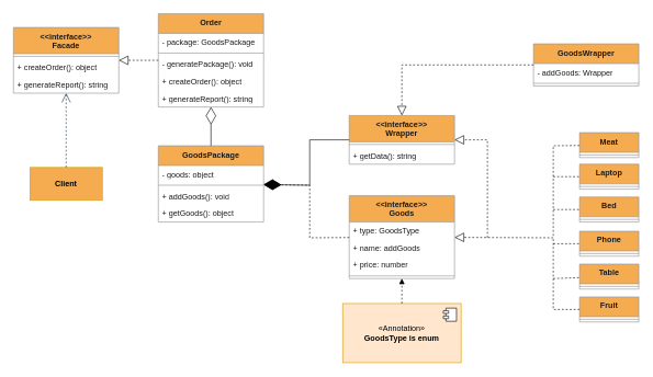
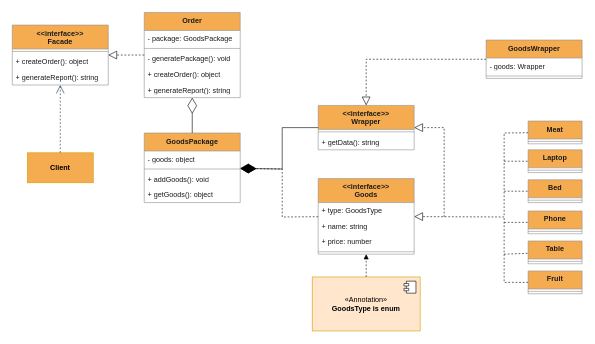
- <mxCell id="31" value="- addGoods: Wrapper" style="text;strokeColor=none;fillColor=none;align=left;verticalAlign=top;spacingLeft=4;spacingRight=4;overflow=hidden;rotatable=0;points=[[0,0.5],[1,0.5]];portConstraint=eastwest;whiteSpace=wrap;html=1;labelBackgroundColor=none;fontColor=#1A1A1A;" vertex="1" parent="30"><mxGeometry y="30" width="160" height="26" as="geometry" /></mxCell>
+ <mxCell id="31" value="- goods: Wrapper" style="text;strokeColor=none;fillColor=none;align=left;verticalAlign=top;spacingLeft=4;spacingRight=4;overflow=hidden;rotatable=0;points=[[0,0.5],[1,0.5]];portConstraint=eastwest;whiteSpace=wrap;html=1;labelBackgroundColor=none;fontColor=#1A1A1A;" vertex="1" parent="30"><mxGeometry y="30" width="160" height="26" as="geometry" /></mxCell>
- <mxCell id="6" value="+ name: addGoods" style="text;strokeColor=none;fillColor=none;align=left;verticalAlign=top;spacingLeft=4;spacingRight=4;overflow=hidden;rotatable=0;points=[[0,0.5],[1,0.5]];portConstraint=eastwest;whiteSpace=wrap;html=1;labelBackgroundColor=none;fontColor=#1A1A1A;" parent="4" vertex="1"><mxGeometry y="66" width="160" height="26" as="geometry" /></mxCell>
+ <mxCell id="6" value="+ name: string" style="text;strokeColor=none;fillColor=none;align=left;verticalAlign=top;spacingLeft=4;spacingRight=4;overflow=hidden;rotatable=0;points=[[0,0.5],[1,0.5]];portConstraint=eastwest;whiteSpace=wrap;html=1;labelBackgroundColor=none;fontColor=#1A1A1A;" parent="4" vertex="1"><mxGeometry y="66" width="160" height="26" as="geometry" /></mxCell>
